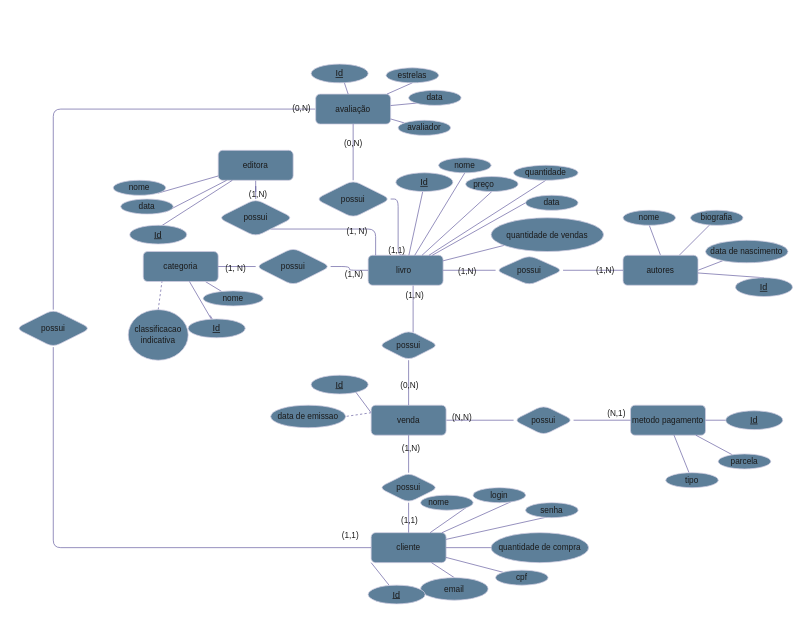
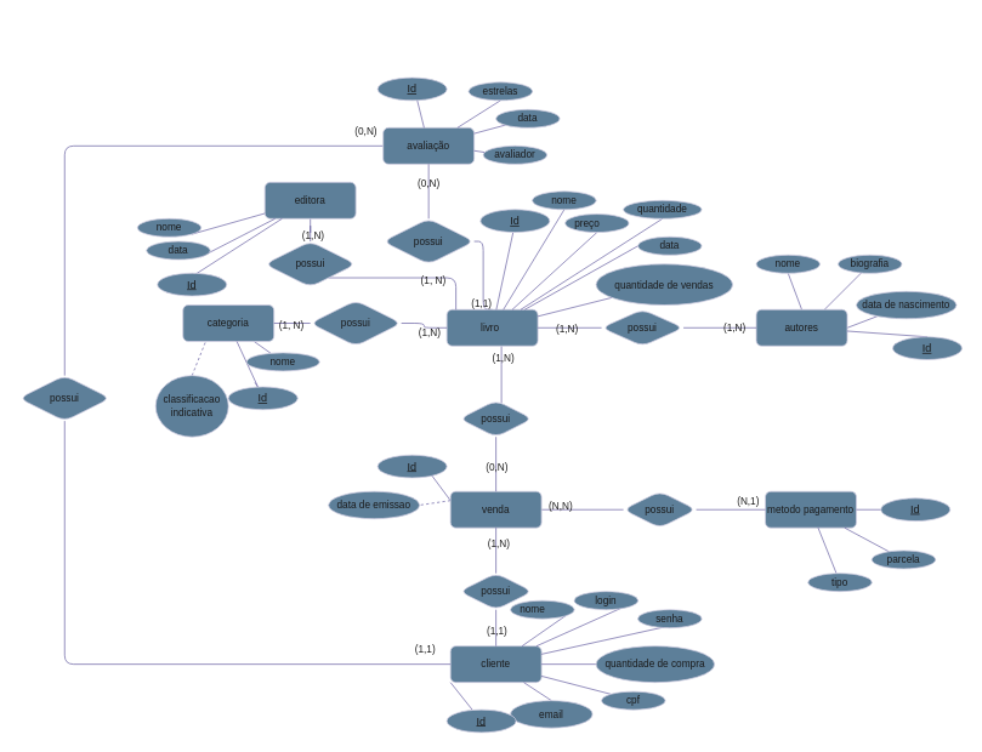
- <mxCell id="52" value="avaliação" style="whiteSpace=wrap;html=1;align=center;fontFamily=Helvetica;fontSize=11;fontColor=#1A1A1A;labelBackgroundColor=none;fillColor=#5D7F99;strokeColor=#D0CEE2;rounded=1;" parent="1" vertex="1"><mxGeometry x="420" y="125" width="100" height="40" as="geometry" /></mxCell>
+ <mxCell id="52" value="avaliação" style="whiteSpace=wrap;html=1;align=center;fontFamily=Helvetica;fontSize=11;fontColor=#1A1A1A;labelBackgroundColor=none;fillColor=#5D7F99;strokeColor=#D0CEE2;rounded=1;" parent="1" vertex="1"><mxGeometry x="420" y="140" width="100" height="40" as="geometry" /></mxCell>
- <mxCell id="8" value="categoria" style="whiteSpace=wrap;html=1;align=center;fontFamily=Helvetica;fontSize=11;fontColor=#1A1A1A;labelBackgroundColor=none;fillColor=#5D7F99;strokeColor=#D0CEE2;rounded=1;" parent="1" vertex="1"><mxGeometry x="190" y="335" width="100" height="40" as="geometry" /></mxCell>
+ <mxCell id="8" value="categoria" style="whiteSpace=wrap;html=1;align=center;fontFamily=Helvetica;fontSize=11;fontColor=#1A1A1A;labelBackgroundColor=none;fillColor=#5D7F99;strokeColor=#D0CEE2;rounded=1;" parent="1" vertex="1"><mxGeometry x="200" y="335" width="100" height="40" as="geometry" /></mxCell>
